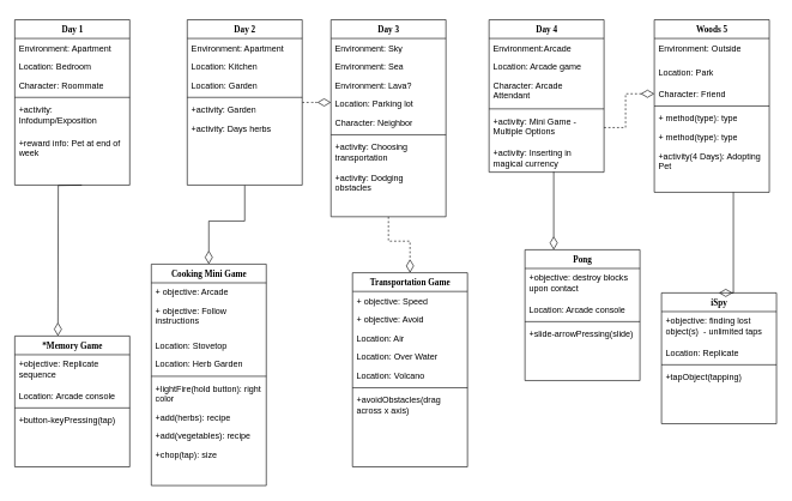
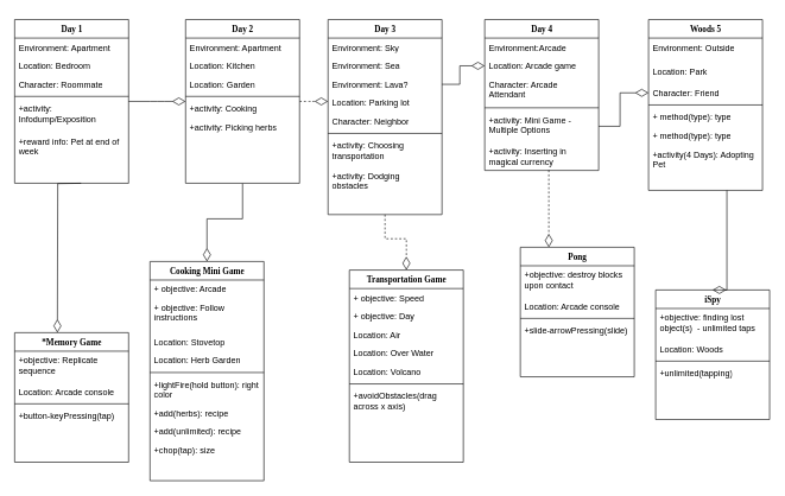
+ <mxCell id="68" style="edgeStyle=orthogonalEdgeStyle;rounded=0;orthogonalLoop=1;jettySize=auto;html=1;exitX=1;exitY=0.5;exitDx=0;exitDy=0;entryX=0;entryY=0.5;entryDx=0;entryDy=0;endArrow=diamondThin;endFill=0;endSize=16;" parent="1" source="23" target="62" edge="1"><mxGeometry relative="1" as="geometry" /></mxCell>
+ <mxCell id="67" style="edgeStyle=elbowEdgeStyle;html=1;labelBackgroundColor=none;startFill=0;startSize=8;endArrow=diamondThin;endFill=0;endSize=16;fontFamily=Verdana;fontSize=12;elbow=vertical;" parent="1" source="2" target="11" edge="1"><mxGeometry relative="1" as="geometry"><mxPoint x="170" y="229.882" as="sourcePoint" /></mxGeometry></mxCell>
- <mxCell id="16" value="+activity: Garden" style="text;html=1;strokeColor=none;fillColor=none;align=left;verticalAlign=top;spacingLeft=4;spacingRight=4;whiteSpace=wrap;overflow=hidden;rotatable=0;points=[[0,0.5],[1,0.5]];portConstraint=eastwest;" parent="11" vertex="1"><mxGeometry y="112" width="160" height="26" as="geometry" /></mxCell>
+ <mxCell id="16" value="+activity: Cooking" style="text;html=1;strokeColor=none;fillColor=none;align=left;verticalAlign=top;spacingLeft=4;spacingRight=4;whiteSpace=wrap;overflow=hidden;rotatable=0;points=[[0,0.5],[1,0.5]];portConstraint=eastwest;" parent="11" vertex="1"><mxGeometry y="112" width="160" height="26" as="geometry" /></mxCell>
- <mxCell id="69" style="edgeStyle=orthogonalEdgeStyle;rounded=0;orthogonalLoop=1;jettySize=auto;html=1;exitX=1;exitY=0.5;exitDx=0;exitDy=0;entryX=0;entryY=0.5;entryDx=0;entryDy=0;endArrow=diamondThin;endFill=0;endSize=16;dashed=1;" parent="1" source="65" target="32" edge="1"><mxGeometry relative="1" as="geometry" /></mxCell>
+ <mxCell id="69" style="edgeStyle=orthogonalEdgeStyle;rounded=0;orthogonalLoop=1;jettySize=auto;html=1;exitX=1;exitY=0.5;exitDx=0;exitDy=0;entryX=0;entryY=0.5;entryDx=0;entryDy=0;endArrow=diamondThin;endFill=0;endSize=16;" parent="1" source="65" target="32" edge="1"><mxGeometry relative="1" as="geometry" /></mxCell>
- <mxCell id="17" value="+activity: Days herbs" style="text;html=1;strokeColor=none;fillColor=none;align=left;verticalAlign=top;spacingLeft=4;spacingRight=4;whiteSpace=wrap;overflow=hidden;rotatable=0;points=[[0,0.5],[1,0.5]];portConstraint=eastwest;" parent="11" vertex="1"><mxGeometry y="138" width="160" height="26" as="geometry" /></mxCell>
+ <mxCell id="17" value="+activity: Picking herbs" style="text;html=1;strokeColor=none;fillColor=none;align=left;verticalAlign=top;spacingLeft=4;spacingRight=4;whiteSpace=wrap;overflow=hidden;rotatable=0;points=[[0,0.5],[1,0.5]];portConstraint=eastwest;" parent="11" vertex="1"><mxGeometry y="138" width="160" height="26" as="geometry" /></mxCell>
- <mxCell id="75" style="edgeStyle=orthogonalEdgeStyle;rounded=0;orthogonalLoop=1;jettySize=auto;html=1;exitX=0.563;exitY=0.988;exitDx=0;exitDy=0;endArrow=diamondThin;endFill=0;endSize=16;entryX=0.25;entryY=0;entryDx=0;entryDy=0;exitPerimeter=0;" parent="1" source="66" target="70" edge="1"><mxGeometry relative="1" as="geometry"><mxPoint x="700" y="242" as="sourcePoint" /><mxPoint x="670" y="350" as="targetPoint" /><Array as="points"><mxPoint x="770" y="232" /><mxPoint x="770" y="341" /><mxPoint x="750" y="341" /></Array></mxGeometry></mxCell>
+ <mxCell id="75" style="edgeStyle=orthogonalEdgeStyle;rounded=0;orthogonalLoop=1;jettySize=auto;html=1;exitX=0.563;exitY=0.988;exitDx=0;exitDy=0;endArrow=diamondThin;endFill=0;endSize=16;entryX=0.25;entryY=0;entryDx=0;entryDy=0;exitPerimeter=0;dashed=1;" parent="1" source="66" target="70" edge="1"><mxGeometry relative="1" as="geometry"><mxPoint x="700" y="242" as="sourcePoint" /><mxPoint x="670" y="350" as="targetPoint" /><Array as="points"><mxPoint x="770" y="232" /><mxPoint x="770" y="341" /><mxPoint x="750" y="341" /></Array></mxGeometry></mxCell>
- <mxCell id="49" value="+ objective: Avoid" style="text;html=1;strokeColor=none;fillColor=none;align=left;verticalAlign=top;spacingLeft=4;spacingRight=4;whiteSpace=wrap;overflow=hidden;rotatable=0;points=[[0,0.5],[1,0.5]];portConstraint=eastwest;" parent="47" vertex="1"><mxGeometry y="52" width="160" height="26" as="geometry" /></mxCell>
+ <mxCell id="49" value="+ objective: Day" style="text;html=1;strokeColor=none;fillColor=none;align=left;verticalAlign=top;spacingLeft=4;spacingRight=4;whiteSpace=wrap;overflow=hidden;rotatable=0;points=[[0,0.5],[1,0.5]];portConstraint=eastwest;" parent="47" vertex="1"><mxGeometry y="52" width="160" height="26" as="geometry" /></mxCell>
- <mxCell id="78" value="Location: Replicate" style="text;html=1;strokeColor=none;fillColor=none;align=left;verticalAlign=top;spacingLeft=4;spacingRight=4;whiteSpace=wrap;overflow=hidden;rotatable=0;points=[[0,0.5],[1,0.5]];portConstraint=eastwest;" parent="76" vertex="1"><mxGeometry y="70" width="160" height="26" as="geometry" /></mxCell>
+ <mxCell id="78" value="Location: Woods" style="text;html=1;strokeColor=none;fillColor=none;align=left;verticalAlign=top;spacingLeft=4;spacingRight=4;whiteSpace=wrap;overflow=hidden;rotatable=0;points=[[0,0.5],[1,0.5]];portConstraint=eastwest;" parent="76" vertex="1"><mxGeometry y="70" width="160" height="26" as="geometry" /></mxCell>
- <mxCell id="80" value="+tapObject(tapping)" style="text;html=1;strokeColor=none;fillColor=none;align=left;verticalAlign=top;spacingLeft=4;spacingRight=4;whiteSpace=wrap;overflow=hidden;rotatable=0;points=[[0,0.5],[1,0.5]];portConstraint=eastwest;" parent="76" vertex="1"><mxGeometry y="104" width="160" height="26" as="geometry" /></mxCell>
+ <mxCell id="80" value="+unlimited(tapping)" style="text;html=1;strokeColor=none;fillColor=none;align=left;verticalAlign=top;spacingLeft=4;spacingRight=4;whiteSpace=wrap;overflow=hidden;rotatable=0;points=[[0,0.5],[1,0.5]];portConstraint=eastwest;" parent="76" vertex="1"><mxGeometry y="104" width="160" height="26" as="geometry" /></mxCell>
- <mxCell id="45" value="+add(vegetables): recipe" style="text;html=1;strokeColor=none;fillColor=none;align=left;verticalAlign=top;spacingLeft=4;spacingRight=4;whiteSpace=wrap;overflow=hidden;rotatable=0;points=[[0,0.5],[1,0.5]];portConstraint=eastwest;" parent="37" vertex="1"><mxGeometry y="226" width="160" height="26" as="geometry" /></mxCell>
+ <mxCell id="45" value="+add(unlimited): recipe" style="text;html=1;strokeColor=none;fillColor=none;align=left;verticalAlign=top;spacingLeft=4;spacingRight=4;whiteSpace=wrap;overflow=hidden;rotatable=0;points=[[0,0.5],[1,0.5]];portConstraint=eastwest;" parent="37" vertex="1"><mxGeometry y="226" width="160" height="26" as="geometry" /></mxCell>
